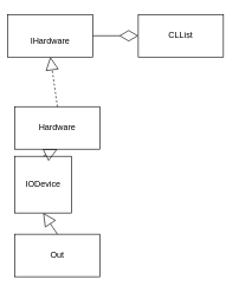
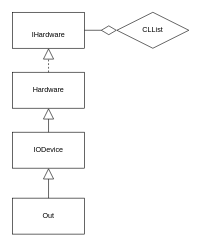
- <mxCell id="2" value="&lt;div&gt;&lt;br&gt;&lt;/div&gt;&lt;div&gt;IHardware&lt;/div&gt;" style="rounded=0;whiteSpace=wrap;html=1;" vertex="1" parent="1"><mxGeometry x="10" y="20" width="120" height="60" as="geometry" /></mxCell>
+ <mxCell id="2" value="&lt;div&gt;&lt;br&gt;&lt;/div&gt;&lt;div&gt;IHardware&lt;/div&gt;" style="rounded=0;whiteSpace=wrap;html=1;" vertex="1" parent="1"><mxGeometry x="20" y="20" width="120" height="60" as="geometry" /></mxCell>
- <mxCell id="4" value="CLList" style="rounded=0;whiteSpace=wrap;html=1;" vertex="1" parent="1"><mxGeometry x="194" y="20" width="120" height="60" as="geometry" /></mxCell>
+ <mxCell id="4" value="CLList" style="rhombus;whiteSpace=wrap;html=1;" vertex="1" parent="1"><mxGeometry x="194" y="20" width="120" height="60" as="geometry" /></mxCell>
- <mxCell id="3" value="Hardware" style="rounded=0;whiteSpace=wrap;html=1;" vertex="1" parent="1"><mxGeometry x="20" y="150" width="120" height="60" as="geometry" /></mxCell>
+ <mxCell id="3" value="Hardware" style="rounded=0;whiteSpace=wrap;html=1;" vertex="1" parent="1"><mxGeometry x="20" y="120" width="120" height="60" as="geometry" /></mxCell>
- <mxCell id="5" value="IODevice" style="rounded=0;whiteSpace=wrap;html=1;" vertex="1" parent="1"><mxGeometry x="20" y="220" width="80" height="80" as="geometry" /></mxCell>
+ <mxCell id="5" value="IODevice" style="rounded=0;whiteSpace=wrap;html=1;" vertex="1" parent="1"><mxGeometry x="20" y="220" width="120" height="60" as="geometry" /></mxCell>
